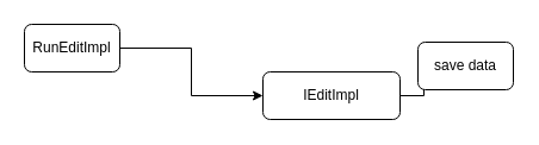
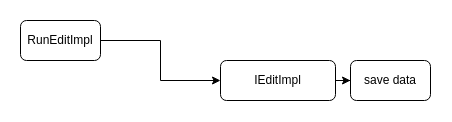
- <mxCell id="6" value="save data" style="rounded=1;whiteSpace=wrap;html=1;" vertex="1" parent="1"><mxGeometry x="350" y="35" width="80" height="40" as="geometry" /></mxCell>
+ <mxCell id="6" value="save data" style="rounded=1;whiteSpace=wrap;html=1;" vertex="1" parent="1"><mxGeometry x="350" y="60" width="80" height="40" as="geometry" /></mxCell>
